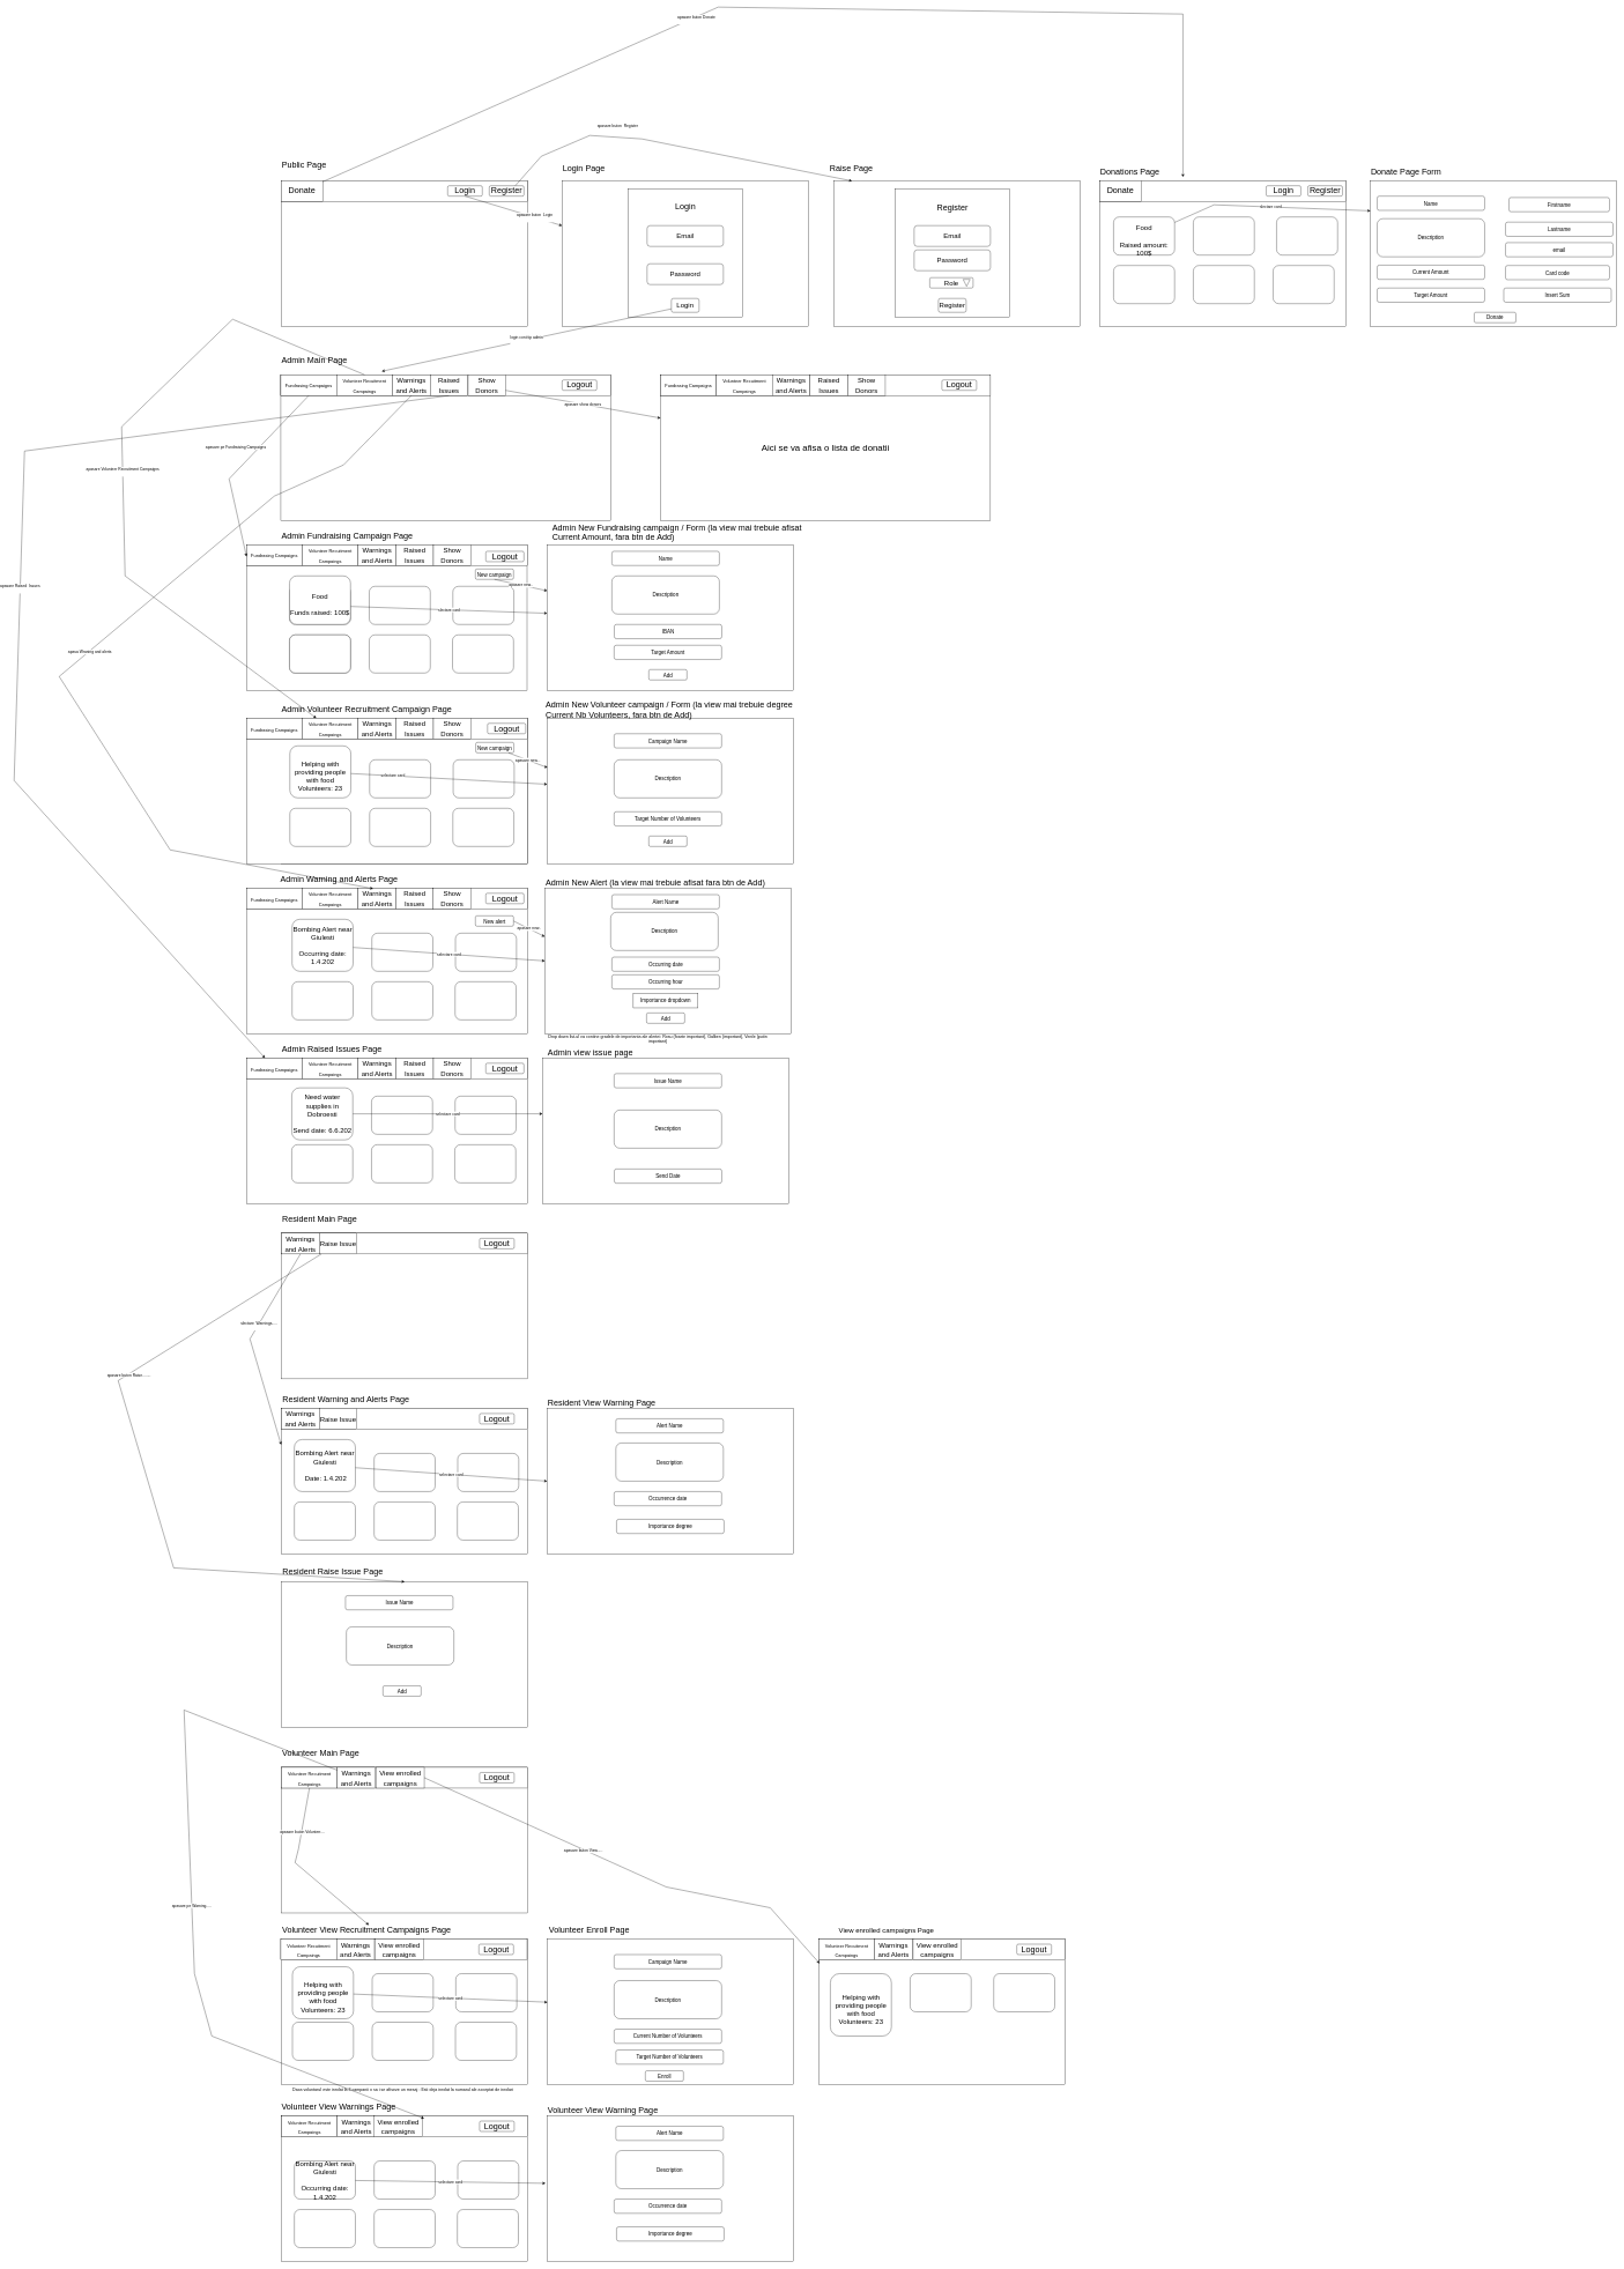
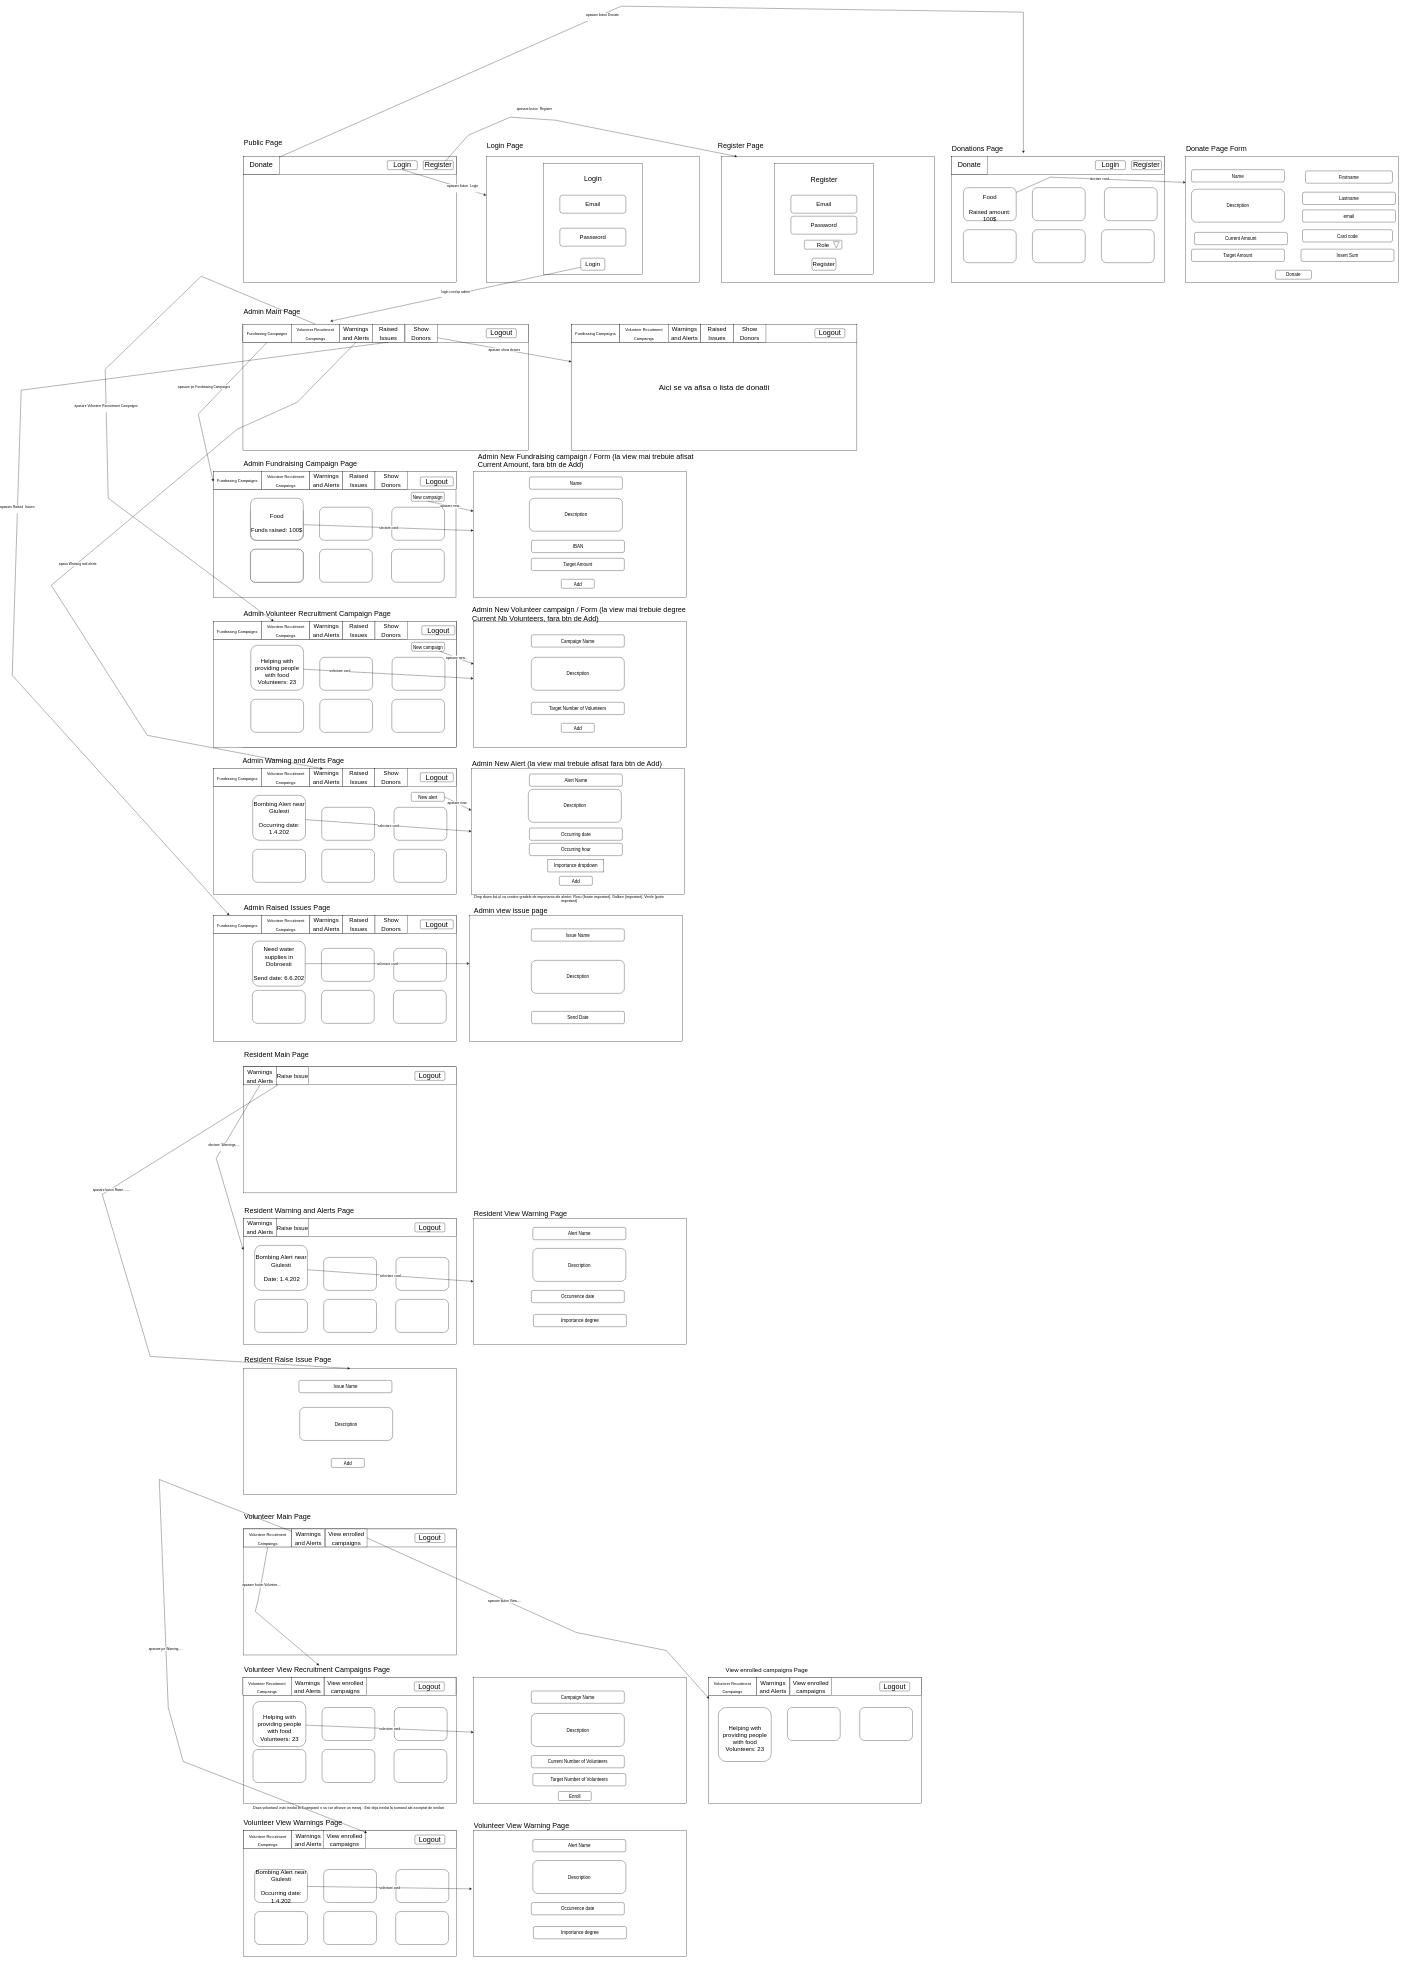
- <mxCell id="39" value="&lt;font style=&quot;font-size: 24px&quot;&gt;Raise Page&lt;/font&gt;" style="text;html=1;strokeColor=none;fillColor=none;align=left;verticalAlign=middle;whiteSpace=wrap;rounded=0;" vertex="1" parent="1"><mxGeometry x="2370" y="470" width="480" height="30" as="geometry" /></mxCell>
+ <mxCell id="39" value="&lt;font style=&quot;font-size: 24px&quot;&gt;Register Page&lt;/font&gt;" style="text;html=1;strokeColor=none;fillColor=none;align=left;verticalAlign=middle;whiteSpace=wrap;rounded=0;" vertex="1" parent="1"><mxGeometry x="2370" y="470" width="480" height="30" as="geometry" /></mxCell>
- <mxCell id="237" value="Current Amount" style="rounded=1;whiteSpace=wrap;html=1;fontSize=15;" vertex="1" parent="1"><mxGeometry x="3950" y="764" width="310" height="41" as="geometry" /></mxCell>
+ <mxCell id="237" value="Current Amount" style="rounded=1;whiteSpace=wrap;html=1;fontSize=15;" vertex="1" parent="1"><mxGeometry x="3960" y="774" width="310" height="41" as="geometry" /></mxCell>
- <mxCell id="180" value="&lt;font style=&quot;font-size: 24px&quot;&gt;Volunteer Enroll Page&lt;/font&gt;" style="text;html=1;strokeColor=none;fillColor=none;align=left;verticalAlign=middle;whiteSpace=wrap;rounded=0;" vertex="1" parent="1"><mxGeometry x="1560" y="5550" width="539" height="30" as="geometry" /></mxCell>
